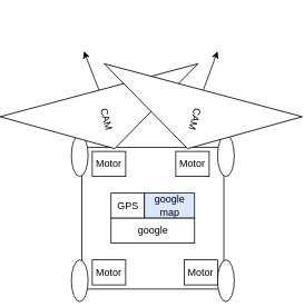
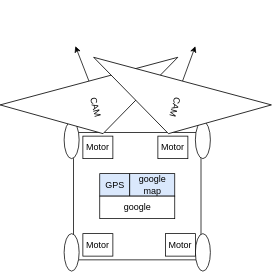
- <mxCell id="11" value="GPS" style="rounded=0;whiteSpace=wrap;html=1;" parent="1" vertex="1"><mxGeometry x="82.5" y="231" width="40" height="30" as="geometry" /></mxCell>
+ <mxCell id="11" value="GPS" style="rounded=0;whiteSpace=wrap;html=1;fillColor=#dae8fc;" parent="1" vertex="1"><mxGeometry x="82.5" y="231" width="40" height="30" as="geometry" /></mxCell>
